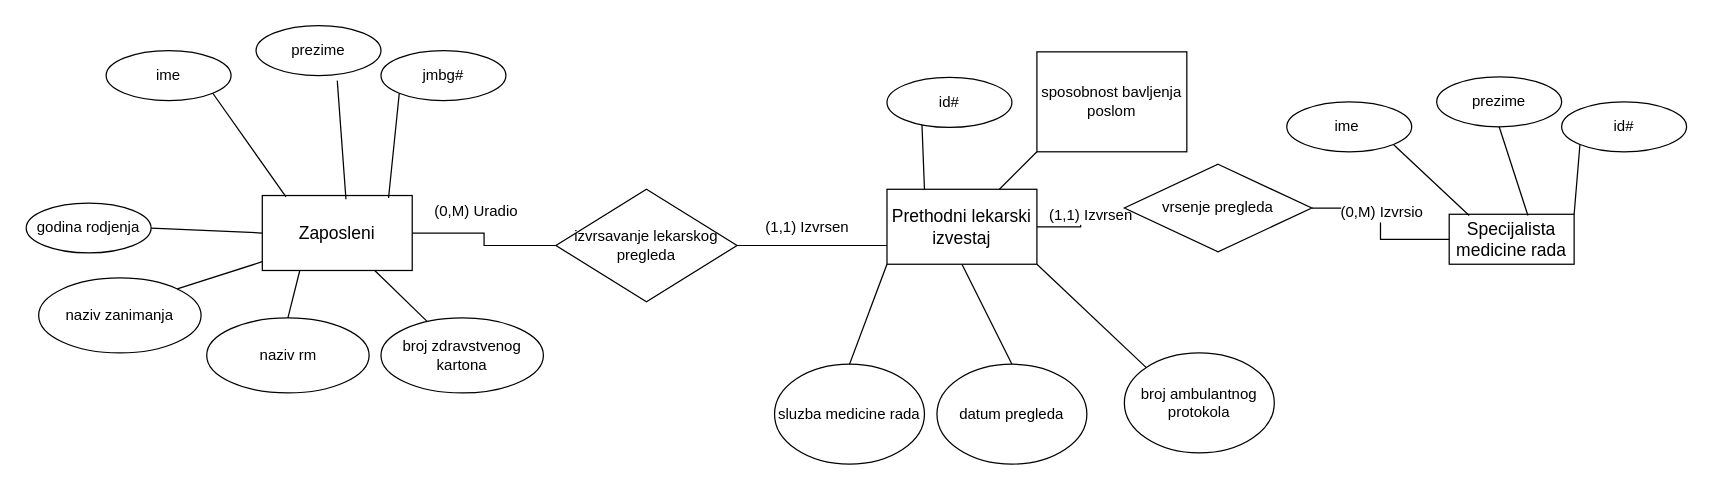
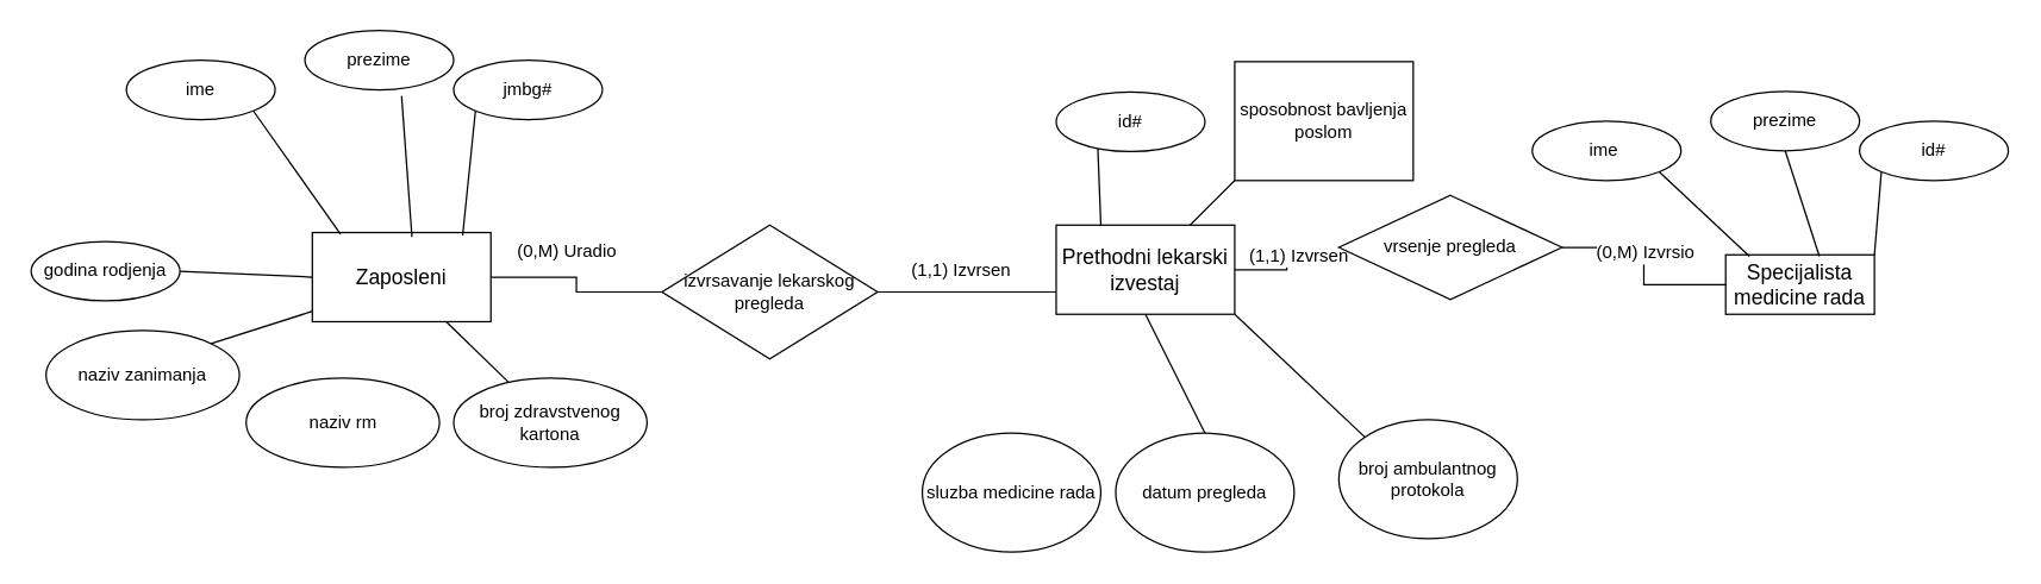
- <mxCell id="35" value="" style="endArrow=none;html=1;rounded=0;entryX=0.25;entryY=1;entryDx=0;entryDy=0;exitX=0.5;exitY=0;exitDx=0;exitDy=0;" edge="1" parent="1" source="34" target="18"><mxGeometry width="50" height="50" relative="1" as="geometry"><mxPoint x="284.5" y="274" as="sourcePoint" /><mxPoint x="343.5" y="241" as="targetPoint" /></mxGeometry></mxCell>
- <mxCell id="37" style="rounded=0;orthogonalLoop=1;jettySize=auto;html=1;exitX=0.5;exitY=0;exitDx=0;exitDy=0;entryX=0;entryY=1;entryDx=0;entryDy=0;endArrow=none;endFill=0;" edge="1" parent="1" source="36" target="3"><mxGeometry relative="1" as="geometry" /></mxCell>
